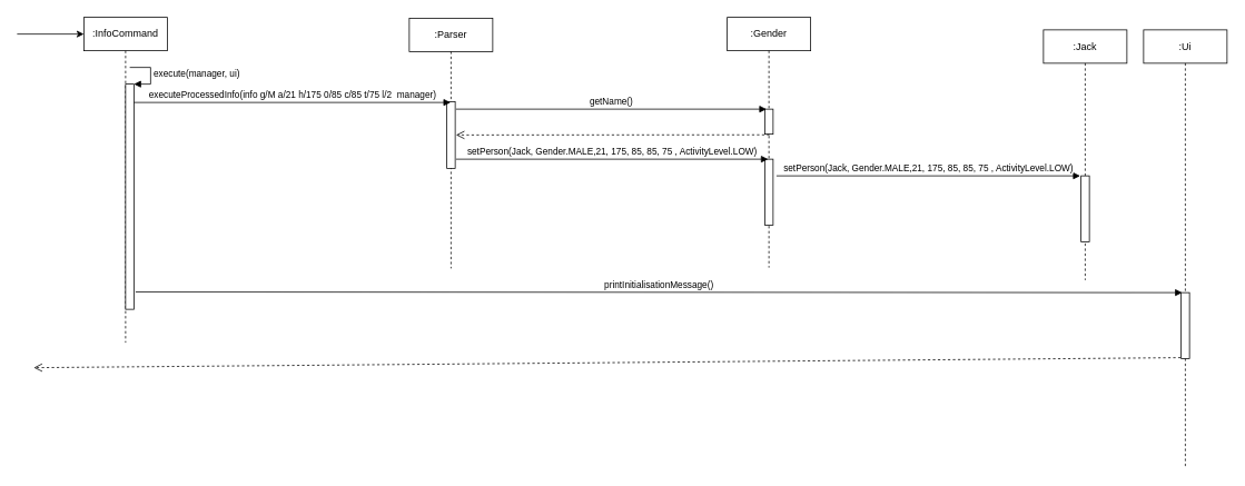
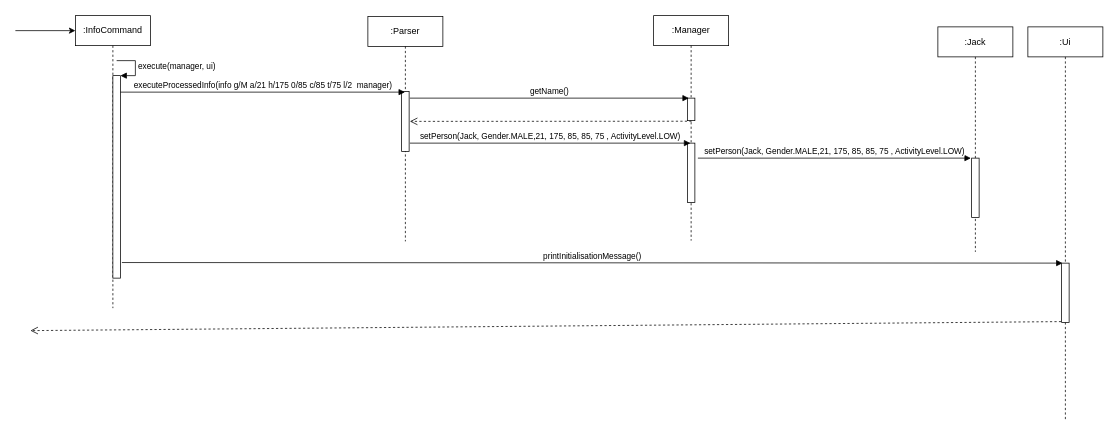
- <mxCell id="13" value=":Gender" style="shape=umlLifeline;perimeter=lifelinePerimeter;whiteSpace=wrap;html=1;container=1;collapsible=0;recursiveResize=0;outlineConnect=0;" vertex="1" parent="1"><mxGeometry x="871" y="20" width="100" height="300" as="geometry" /></mxCell>
+ <mxCell id="13" value=":Manager" style="shape=umlLifeline;perimeter=lifelinePerimeter;whiteSpace=wrap;html=1;container=1;collapsible=0;recursiveResize=0;outlineConnect=0;" vertex="1" parent="1"><mxGeometry x="871" y="20" width="100" height="300" as="geometry" /></mxCell>
